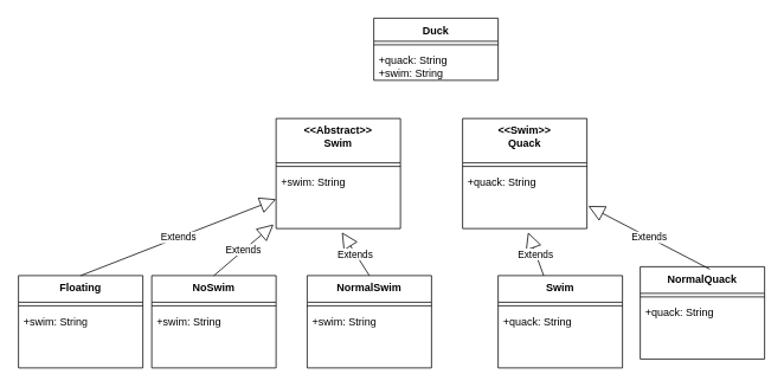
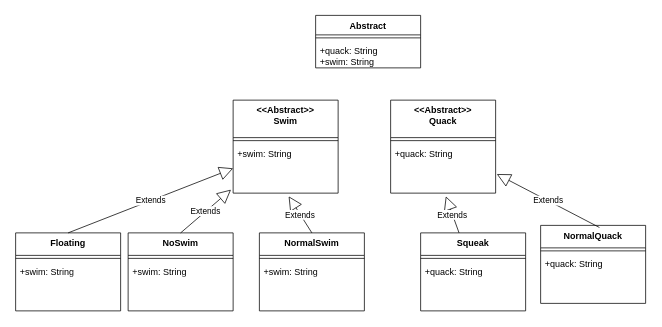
- <mxCell id="2" value="Duck" style="swimlane;fontStyle=1;align=center;verticalAlign=top;childLayout=stackLayout;horizontal=1;startSize=26;horizontalStack=0;resizeParent=1;resizeParentMax=0;resizeLast=0;collapsible=1;marginBottom=0;whiteSpace=wrap;html=1;" vertex="1" parent="1"><mxGeometry x="420" width="140" height="70" as="geometry" y="20" /></mxCell>
+ <mxCell id="2" value="Abstract" style="swimlane;fontStyle=1;align=center;verticalAlign=top;childLayout=stackLayout;horizontal=1;startSize=26;horizontalStack=0;resizeParent=1;resizeParentMax=0;resizeLast=0;collapsible=1;marginBottom=0;whiteSpace=wrap;html=1;" vertex="1" parent="1"><mxGeometry x="420" width="140" height="70" as="geometry" y="20" /></mxCell>
- <mxCell id="8" value="&amp;lt;&amp;lt;Swim&amp;gt;&amp;gt;&lt;div&gt;Quack&lt;/div&gt;" style="swimlane;fontStyle=1;align=center;verticalAlign=top;childLayout=stackLayout;horizontal=1;startSize=50;horizontalStack=0;resizeParent=1;resizeParentMax=0;resizeLast=0;collapsible=1;marginBottom=0;whiteSpace=wrap;html=1;" vertex="1" parent="1"><mxGeometry x="520" y="133" width="140" height="124" as="geometry" /></mxCell>
+ <mxCell id="8" value="&amp;lt;&amp;lt;Abstract&amp;gt;&amp;gt;&lt;div&gt;Quack&lt;/div&gt;" style="swimlane;fontStyle=1;align=center;verticalAlign=top;childLayout=stackLayout;horizontal=1;startSize=50;horizontalStack=0;resizeParent=1;resizeParentMax=0;resizeLast=0;collapsible=1;marginBottom=0;whiteSpace=wrap;html=1;" vertex="1" parent="1"><mxGeometry x="520" y="133" width="140" height="124" as="geometry" /></mxCell>
- <mxCell id="17" value="Swim" style="swimlane;fontStyle=1;align=center;verticalAlign=top;childLayout=stackLayout;horizontal=1;startSize=30;horizontalStack=0;resizeParent=1;resizeParentMax=0;resizeLast=0;collapsible=1;marginBottom=0;whiteSpace=wrap;html=1;" vertex="1" parent="1"><mxGeometry x="560" y="310" width="140" height="104" as="geometry" /></mxCell>
+ <mxCell id="17" value="Squeak" style="swimlane;fontStyle=1;align=center;verticalAlign=top;childLayout=stackLayout;horizontal=1;startSize=30;horizontalStack=0;resizeParent=1;resizeParentMax=0;resizeLast=0;collapsible=1;marginBottom=0;whiteSpace=wrap;html=1;" vertex="1" parent="1"><mxGeometry x="560" y="310" width="140" height="104" as="geometry" /></mxCell>
